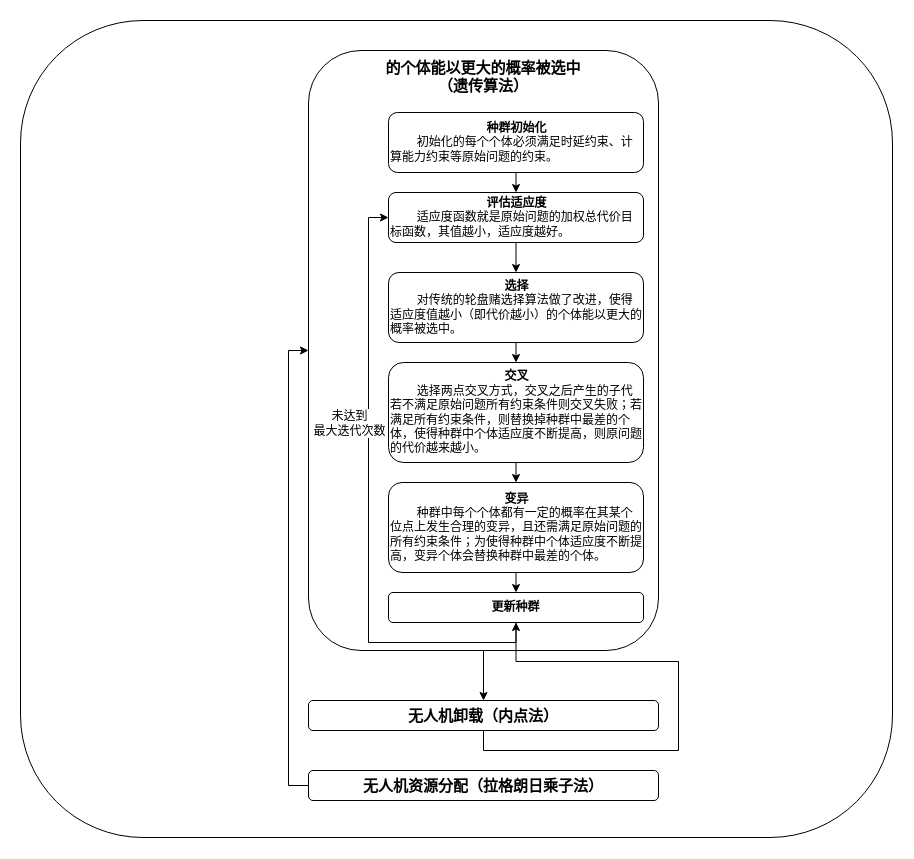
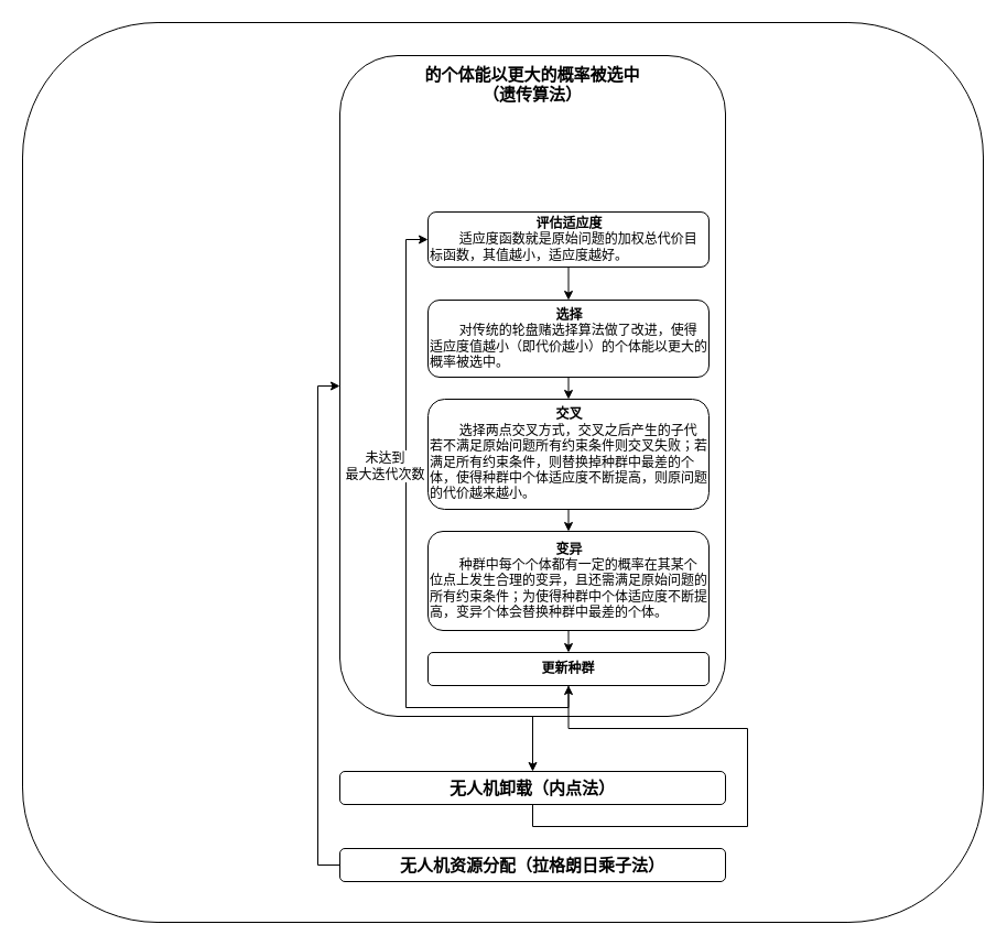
- <mxCell id="7" value="&lt;div style=&quot;text-align: center;&quot;&gt;&lt;b&gt;种群初始化&lt;/b&gt;&lt;br&gt;&lt;/div&gt;&lt;span style=&quot;white-space: pre;&quot;&gt;&#09;&lt;/span&gt;初始化的每个个体必须满足时延约束、计算能力约束等原始问题的约束。" style="rounded=1;whiteSpace=wrap;html=1;align=left;" parent="1" vertex="1"><mxGeometry x="388" y="112" width="255" height="60" as="geometry" /></mxCell>
- <mxCell id="6" style="edgeStyle=orthogonalEdgeStyle;rounded=0;orthogonalLoop=1;jettySize=auto;html=1;exitX=0.5;exitY=1;exitDx=0;exitDy=0;entryX=0.5;entryY=0;entryDx=0;entryDy=0;" parent="1" source="7" target="9" edge="1"><mxGeometry relative="1" as="geometry" /></mxCell>
